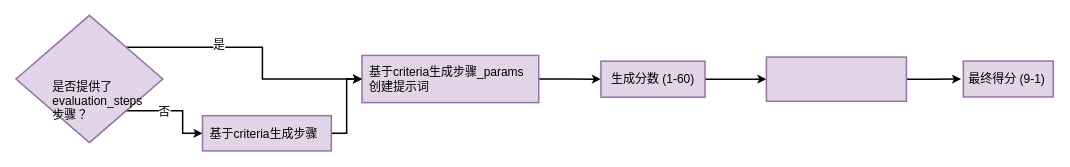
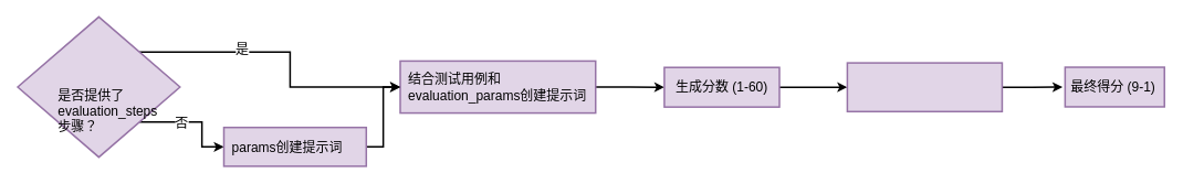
- <mxCell id="10" value="&lt;font style=&quot;font-size: 16px;&quot;&gt;基于criteria生成步骤_params创建提示词&lt;/font&gt;" style="text;html=1;align=left;verticalAlign=middle;whiteSpace=wrap;rounded=0;" vertex="1" parent="1"><mxGeometry x="490" y="83.25" width="220" height="46" as="geometry" /></mxCell>
+ <mxCell id="10" value="&lt;font style=&quot;font-size: 16px;&quot;&gt;结合测试用例和evaluation_params创建提示词&lt;/font&gt;" style="text;html=1;align=left;verticalAlign=middle;whiteSpace=wrap;rounded=0;" vertex="1" parent="1"><mxGeometry x="490" y="83.25" width="220" height="46" as="geometry" /></mxCell>
- <mxCell id="20" value="&lt;span style=&quot;font-size: 16px;&quot;&gt;基于criteria生成步骤&lt;/span&gt;" style="text;html=1;align=left;verticalAlign=middle;whiteSpace=wrap;rounded=0;" vertex="1" parent="1"><mxGeometry x="277" y="155" width="156" height="46" as="geometry" /></mxCell>
+ <mxCell id="20" value="&lt;span style=&quot;font-size: 16px;&quot;&gt;params创建提示词&lt;/span&gt;" style="text;html=1;align=left;verticalAlign=middle;whiteSpace=wrap;rounded=0;" vertex="1" parent="1"><mxGeometry x="277" y="155" width="156" height="46" as="geometry" /></mxCell>
